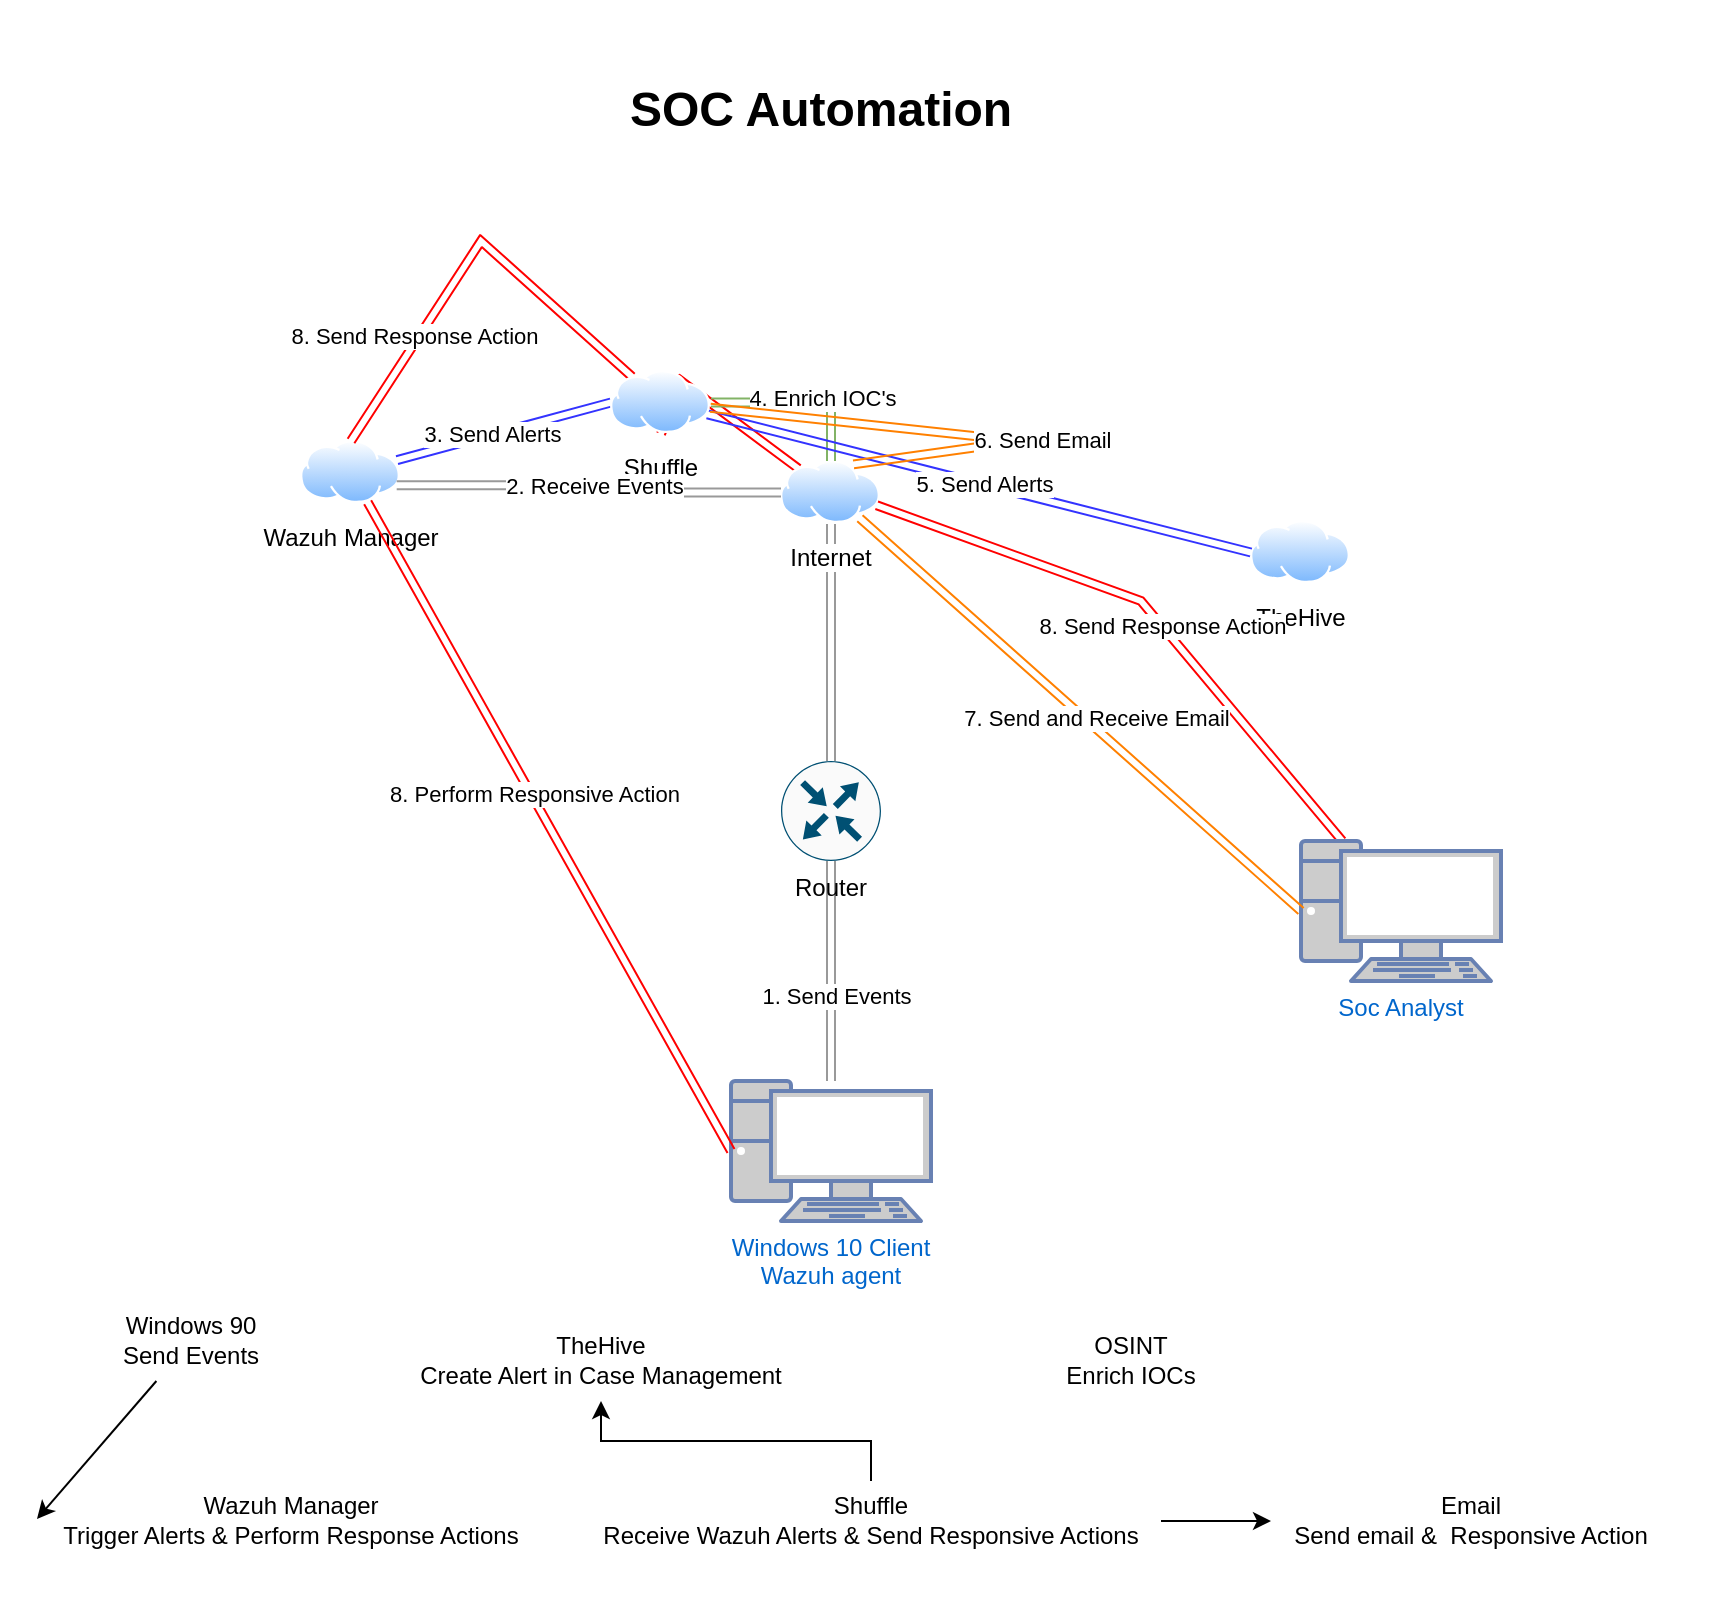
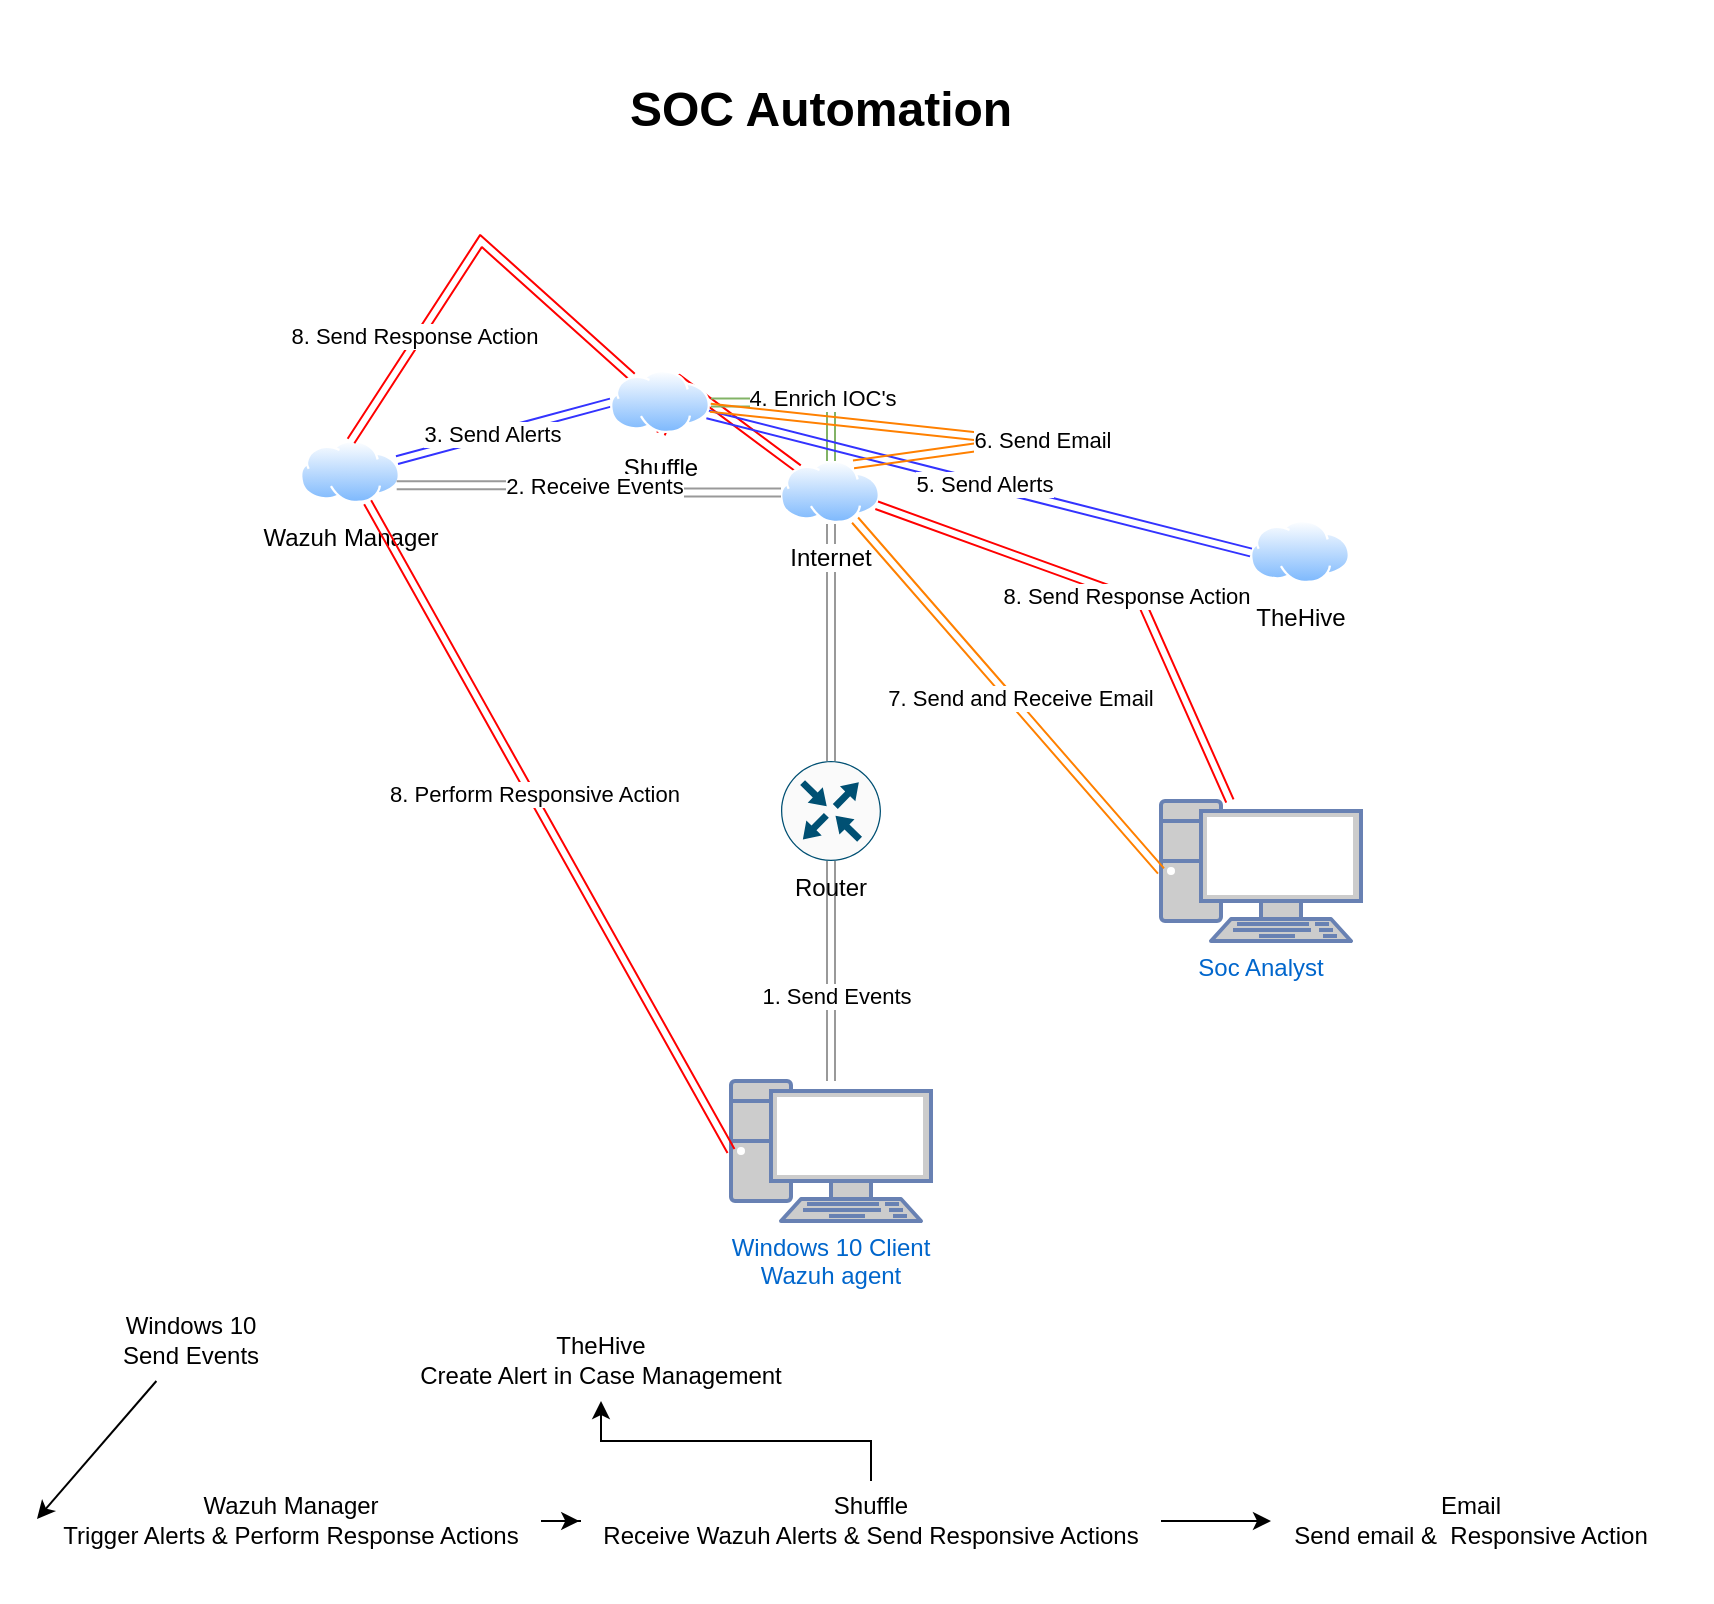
- <mxCell id="24" value="Soc Analyst" style="fontColor=#0066CC;verticalAlign=top;verticalLabelPosition=bottom;labelPosition=center;align=center;html=1;outlineConnect=0;fillColor=#CCCCCC;strokeColor=#6881B3;gradientColor=none;gradientDirection=north;strokeWidth=2;shape=mxgraph.networks.pc;" vertex="1" parent="1"><mxGeometry x="650" y="420" width="100" height="70" as="geometry" /></mxCell>
+ <mxCell id="24" value="Soc Analyst" style="fontColor=#0066CC;verticalAlign=top;verticalLabelPosition=bottom;labelPosition=center;align=center;html=1;outlineConnect=0;fillColor=#CCCCCC;strokeColor=#6881B3;gradientColor=none;gradientDirection=north;strokeWidth=2;shape=mxgraph.networks.pc;" vertex="1" parent="1"><mxGeometry x="580" y="400" width="100" height="70" as="geometry" /></mxCell>
- <mxCell id="31" value="Windows 90&lt;div&gt;Send Events&lt;/div&gt;" style="text;html=1;align=center;verticalAlign=middle;resizable=0;points=[];autosize=1;strokeColor=none;fillColor=none;" vertex="1" parent="1"><mxGeometry x="50" y="650" width="90" height="40" as="geometry" /></mxCell>
+ <mxCell id="31" value="Windows 10&lt;div&gt;Send Events&lt;/div&gt;" style="text;html=1;align=center;verticalAlign=middle;resizable=0;points=[];autosize=1;strokeColor=none;fillColor=none;" vertex="1" parent="1"><mxGeometry x="50" y="650" width="90" height="40" as="geometry" /></mxCell>
- <mxCell id="38" value="OSINT&lt;div&gt;Enrich IOCs&lt;/div&gt;" style="text;html=1;align=center;verticalAlign=middle;resizable=0;points=[];autosize=1;strokeColor=none;fillColor=none;" vertex="1" parent="1"><mxGeometry x="520" y="660" width="90" height="40" as="geometry" /></mxCell>
+ <mxCell id="37" style="edgeStyle=orthogonalEdgeStyle;rounded=0;orthogonalLoop=1;jettySize=auto;html=1;entryX=-0.003;entryY=0.5;entryDx=0;entryDy=0;entryPerimeter=0;" edge="1" parent="1" source="32" target="36"><mxGeometry relative="1" as="geometry" /></mxCell>
